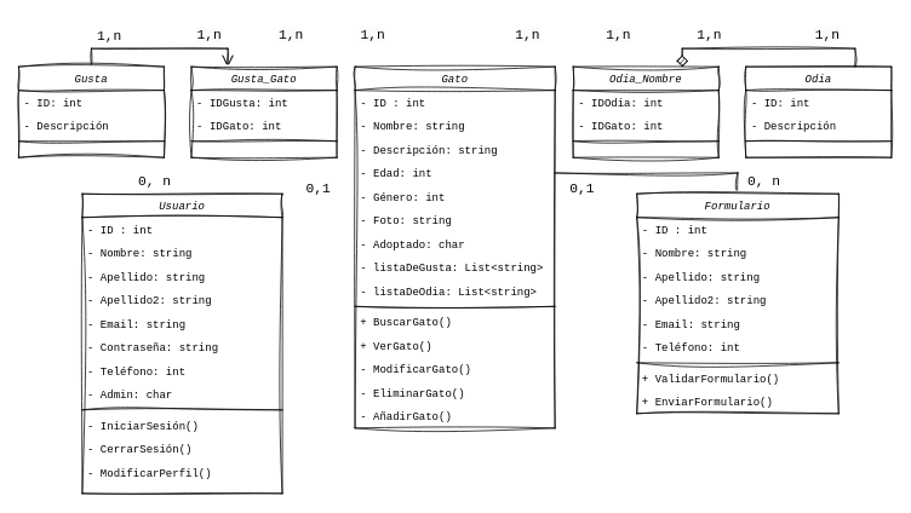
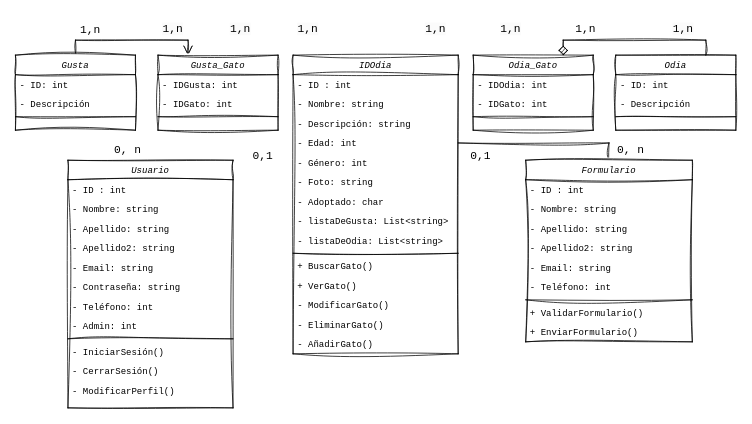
- <mxCell id="2" value="Gato" style="swimlane;fontStyle=2;align=center;verticalAlign=top;childLayout=stackLayout;horizontal=1;startSize=26;horizontalStack=0;resizeParent=1;resizeLast=0;collapsible=1;marginBottom=0;rounded=0;shadow=0;strokeWidth=1;sketch=1;curveFitting=1;jiggle=2;swimlaneLine=1;fontFamily=Courier New;" parent="1" vertex="1"><mxGeometry x="390" y="70" width="220" height="398" as="geometry"><mxRectangle x="230" y="140" width="160" height="26" as="alternateBounds" /></mxGeometry></mxCell>
+ <mxCell id="2" value="IDOdia" style="swimlane;fontStyle=2;align=center;verticalAlign=top;childLayout=stackLayout;horizontal=1;startSize=26;horizontalStack=0;resizeParent=1;resizeLast=0;collapsible=1;marginBottom=0;rounded=0;shadow=0;strokeWidth=1;sketch=1;curveFitting=1;jiggle=2;swimlaneLine=1;fontFamily=Courier New;" parent="1" vertex="1"><mxGeometry x="390" y="70" width="220" height="398" as="geometry"><mxRectangle x="230" y="140" width="160" height="26" as="alternateBounds" /></mxGeometry></mxCell>
- <mxCell id="56" value="Odia_Nombre" style="swimlane;fontStyle=2;align=center;verticalAlign=top;childLayout=stackLayout;horizontal=1;startSize=26;horizontalStack=0;resizeParent=1;resizeLast=0;collapsible=1;marginBottom=0;rounded=0;shadow=0;strokeWidth=1;sketch=1;curveFitting=1;jiggle=2;fontFamily=Courier New;" vertex="1" parent="1"><mxGeometry x="630" y="70" width="160" height="100" as="geometry"><mxRectangle x="130" y="380" width="160" height="26" as="alternateBounds" /></mxGeometry></mxCell>
+ <mxCell id="56" value="Odia_Gato" style="swimlane;fontStyle=2;align=center;verticalAlign=top;childLayout=stackLayout;horizontal=1;startSize=26;horizontalStack=0;resizeParent=1;resizeLast=0;collapsible=1;marginBottom=0;rounded=0;shadow=0;strokeWidth=1;sketch=1;curveFitting=1;jiggle=2;fontFamily=Courier New;" vertex="1" parent="1"><mxGeometry x="630" y="70" width="160" height="100" as="geometry"><mxRectangle x="130" y="380" width="160" height="26" as="alternateBounds" /></mxGeometry></mxCell>
- <mxCell id="47" value="- Admin: char" style="text;align=left;verticalAlign=top;spacingLeft=4;spacingRight=4;overflow=hidden;rotatable=0;points=[[0,0.5],[1,0.5]];portConstraint=eastwest;rounded=0;shadow=0;html=0;fontFamily=Courier New;" parent="39" vertex="1"><mxGeometry y="208" width="220" height="26" as="geometry" /></mxCell>
+ <mxCell id="47" value="- Admin: int" style="text;align=left;verticalAlign=top;spacingLeft=4;spacingRight=4;overflow=hidden;rotatable=0;points=[[0,0.5],[1,0.5]];portConstraint=eastwest;rounded=0;shadow=0;html=0;fontFamily=Courier New;" parent="39" vertex="1"><mxGeometry y="208" width="220" height="26" as="geometry" /></mxCell>
